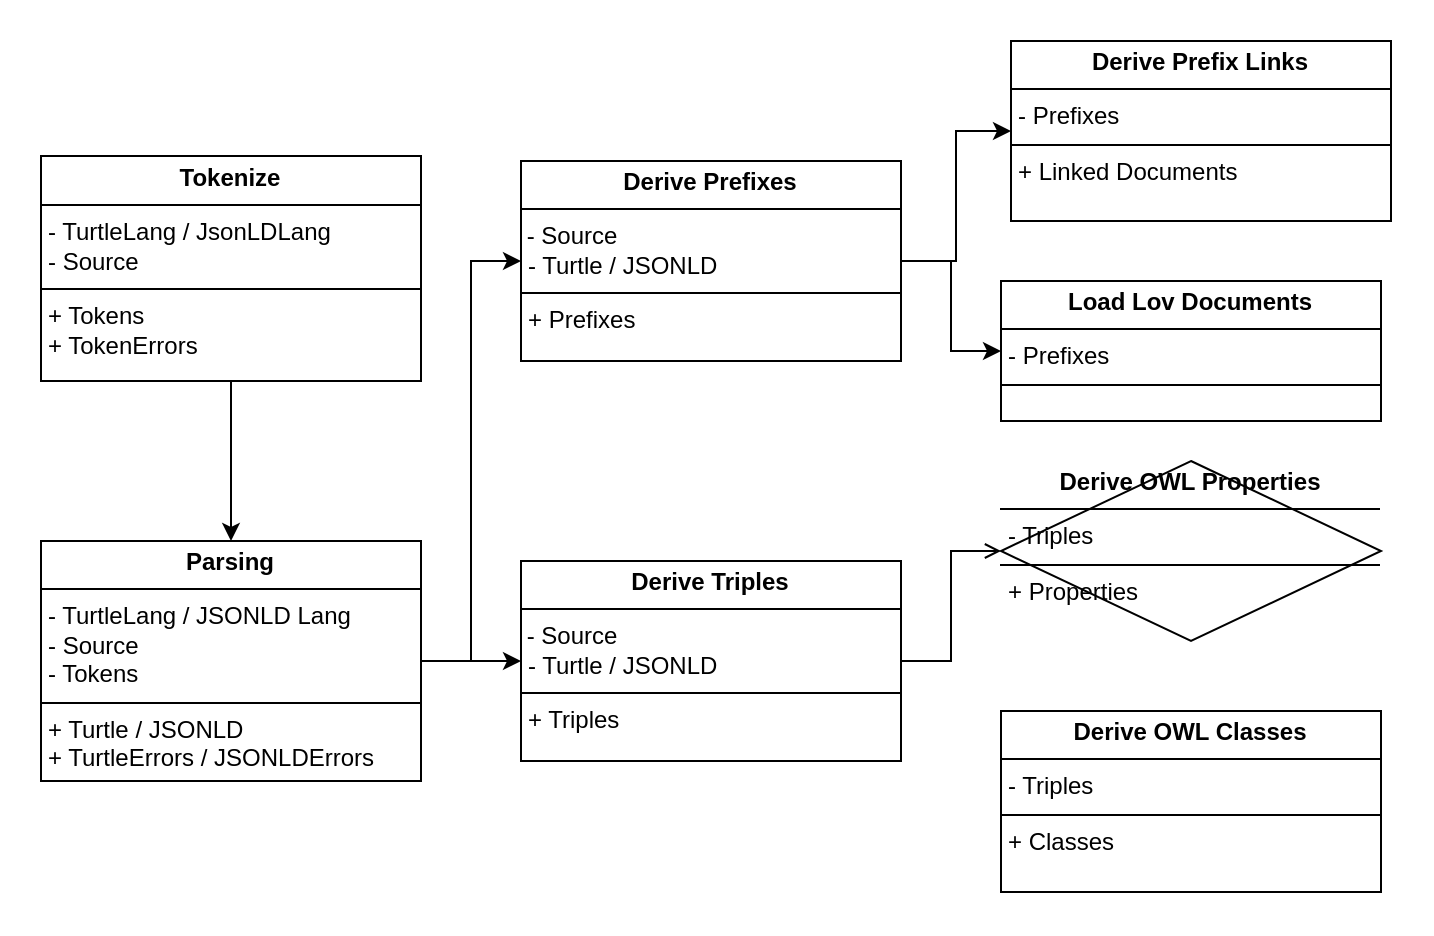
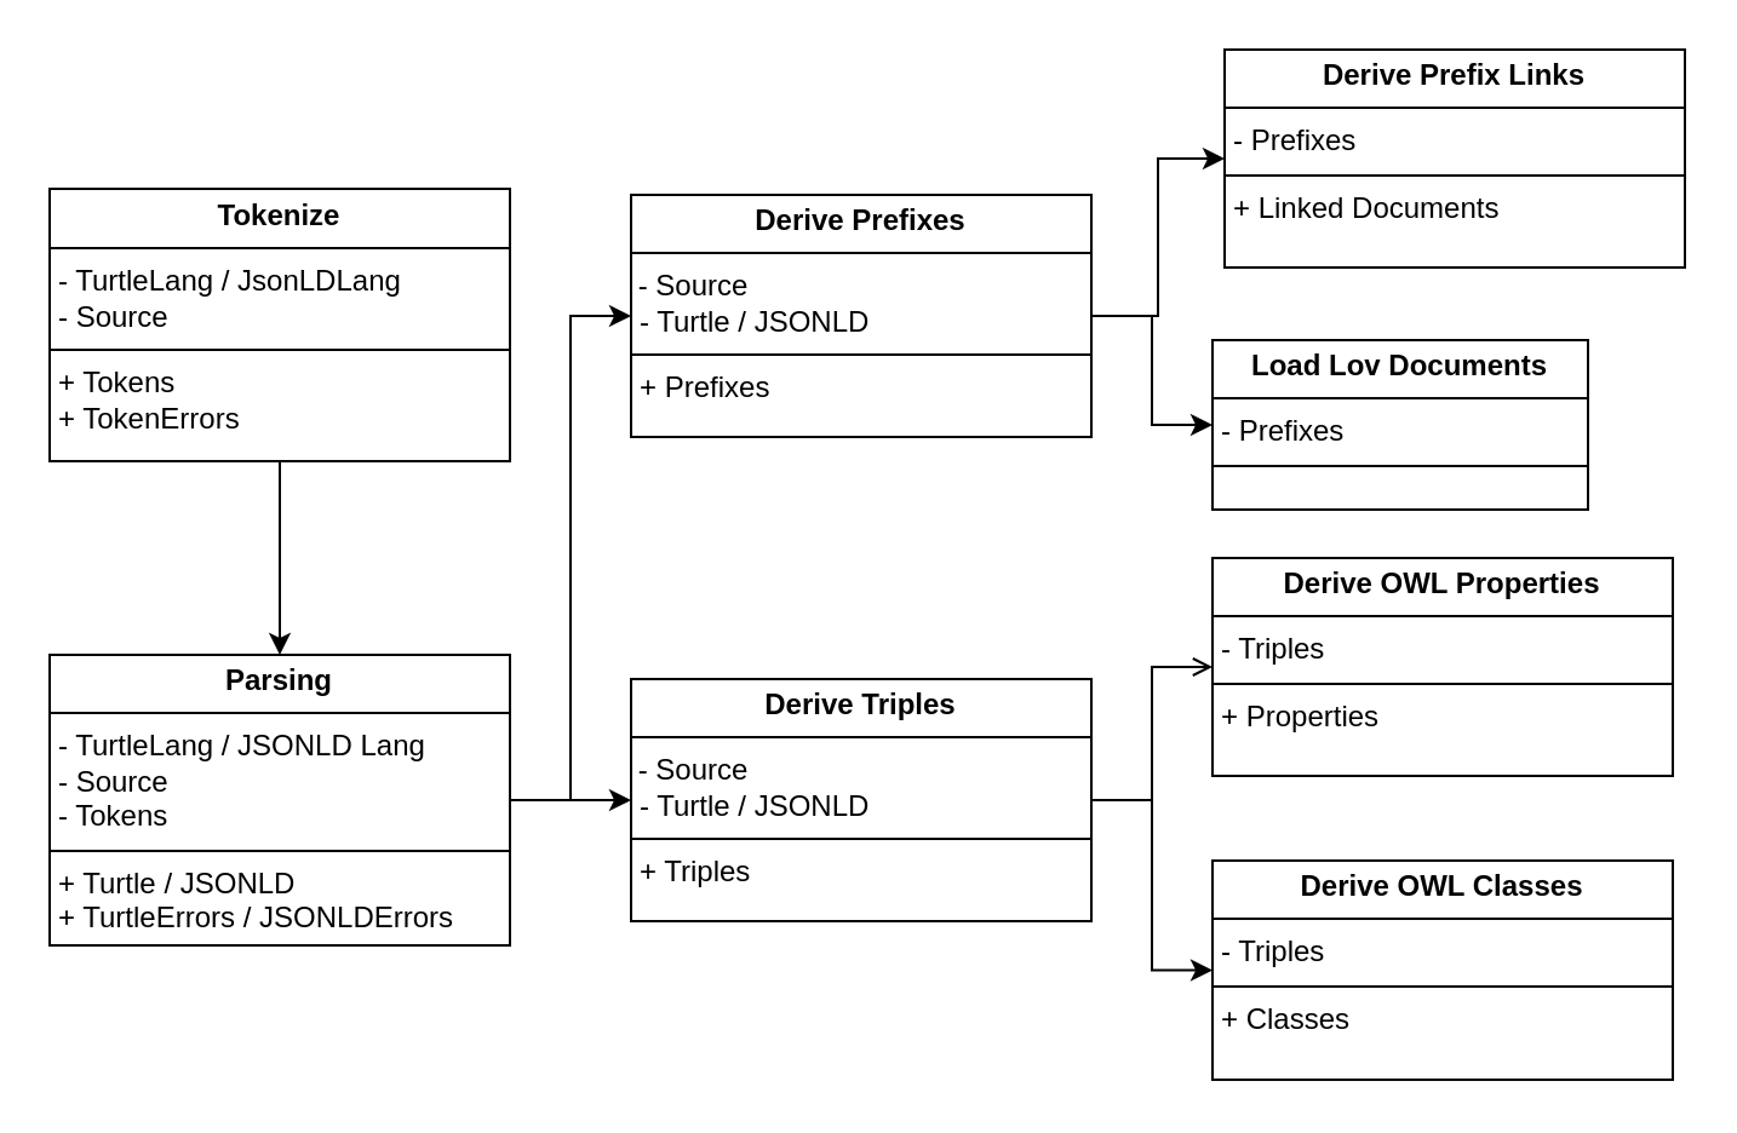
- <mxCell id="14" value="&lt;p style=&quot;margin:0px;margin-top:4px;text-align:center;&quot;&gt;&lt;b&gt;Load Lov Documents&lt;br&gt;&lt;/b&gt;&lt;/p&gt;&lt;hr size=&quot;1&quot; style=&quot;border-style:solid;&quot;&gt;&lt;p style=&quot;margin:0px;margin-left:4px;&quot;&gt;- Prefixes&lt;br&gt;&lt;/p&gt;&lt;hr size=&quot;1&quot; style=&quot;border-style:solid;&quot;&gt;" style="verticalAlign=top;align=left;overflow=fill;html=1;whiteSpace=wrap;" parent="1" vertex="1"><mxGeometry x="500" y="140" width="190" height="70" as="geometry" /></mxCell>
+ <mxCell id="14" value="&lt;p style=&quot;margin:0px;margin-top:4px;text-align:center;&quot;&gt;&lt;b&gt;Load Lov Documents&lt;br&gt;&lt;/b&gt;&lt;/p&gt;&lt;hr size=&quot;1&quot; style=&quot;border-style:solid;&quot;&gt;&lt;p style=&quot;margin:0px;margin-left:4px;&quot;&gt;- Prefixes&lt;br&gt;&lt;/p&gt;&lt;hr size=&quot;1&quot; style=&quot;border-style:solid;&quot;&gt;" style="verticalAlign=top;align=left;overflow=fill;html=1;whiteSpace=wrap;" parent="1" vertex="1"><mxGeometry x="500" y="140" width="155" height="70" as="geometry" /></mxCell>
- <mxCell id="16" value="&lt;p style=&quot;margin:0px;margin-top:4px;text-align:center;&quot;&gt;&lt;b&gt;Derive OWL Properties&lt;br&gt;&lt;/b&gt;&lt;/p&gt;&lt;hr size=&quot;1&quot; style=&quot;border-style:solid;&quot;&gt;&lt;p style=&quot;margin:0px;margin-left:4px;&quot;&gt;- Triples&lt;br&gt;&lt;/p&gt;&lt;hr size=&quot;1&quot; style=&quot;border-style:solid;&quot;&gt;&lt;p style=&quot;margin:0px;margin-left:4px;&quot;&gt;+ Properties&lt;br&gt;&lt;/p&gt;" style="rhombus;verticalAlign=top;align=left;overflow=fill;html=1;whiteSpace=wrap;" parent="1" vertex="1"><mxGeometry x="500" y="230" width="190" height="90" as="geometry" /></mxCell>
+ <mxCell id="16" value="&lt;p style=&quot;margin:0px;margin-top:4px;text-align:center;&quot;&gt;&lt;b&gt;Derive OWL Properties&lt;br&gt;&lt;/b&gt;&lt;/p&gt;&lt;hr size=&quot;1&quot; style=&quot;border-style:solid;&quot;&gt;&lt;p style=&quot;margin:0px;margin-left:4px;&quot;&gt;- Triples&lt;br&gt;&lt;/p&gt;&lt;hr size=&quot;1&quot; style=&quot;border-style:solid;&quot;&gt;&lt;p style=&quot;margin:0px;margin-left:4px;&quot;&gt;+ Properties&lt;br&gt;&lt;/p&gt;" style="verticalAlign=top;align=left;overflow=fill;html=1;whiteSpace=wrap;" parent="1" vertex="1"><mxGeometry x="500" y="230" width="190" height="90" as="geometry" /></mxCell>
+ <mxCell id="8" style="edgeStyle=orthogonalEdgeStyle;rounded=0;orthogonalLoop=1;jettySize=auto;html=1;" parent="1" source="9" target="15" edge="1"><mxGeometry relative="1" as="geometry" /></mxCell>
